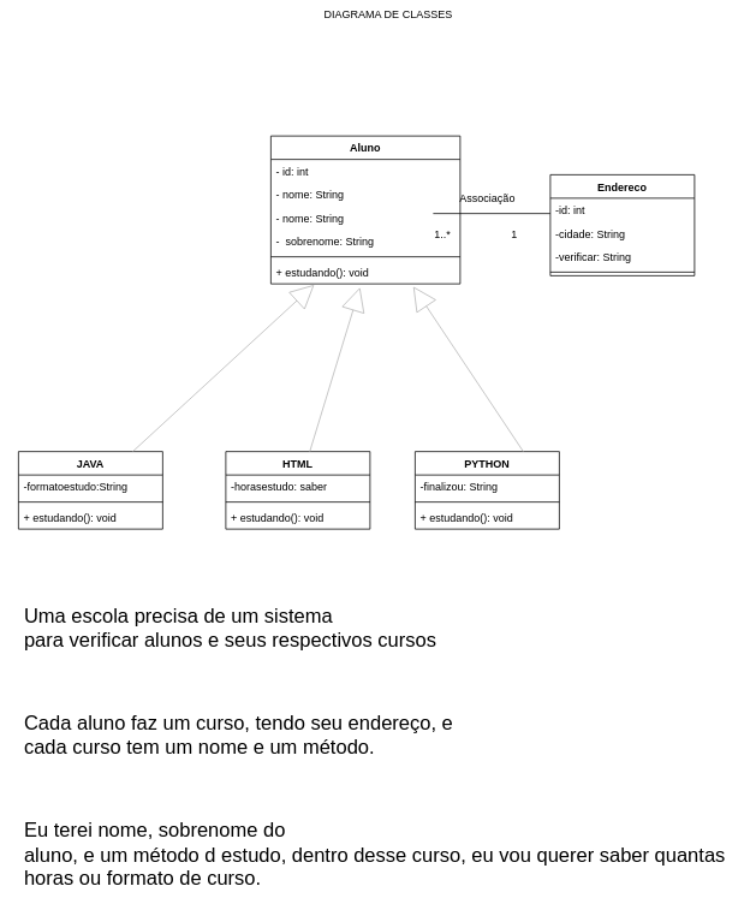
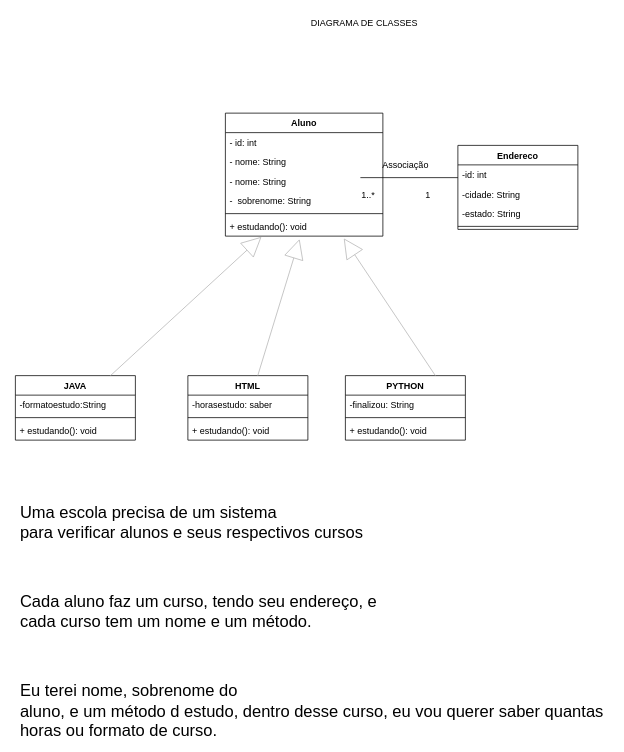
- <mxCell id="9" value="DIAGRAMA DE CLASSES" style="text;html=1;align=center;verticalAlign=middle;resizable=0;points=[];autosize=1;strokeColor=none;fillColor=none;" parent="1" vertex="1"><mxGeometry x="350" y="5" width="160" height="20" as="geometry" /></mxCell>
+ <mxCell id="9" value="DIAGRAMA DE CLASSES" style="text;html=1;align=center;verticalAlign=middle;resizable=0;points=[];autosize=1;strokeColor=none;fillColor=none;" parent="1" vertex="1"><mxGeometry x="405" y="20" width="160" height="20" as="geometry" /></mxCell>
- <mxCell id="14" value="-verificar: String" style="text;strokeColor=none;fillColor=none;align=left;verticalAlign=top;spacingLeft=4;spacingRight=4;overflow=hidden;rotatable=0;points=[[0,0.5],[1,0.5]];portConstraint=eastwest;" parent="11" vertex="1"><mxGeometry y="78" width="160" height="26" as="geometry" /></mxCell>
+ <mxCell id="14" value="-estado: String" style="text;strokeColor=none;fillColor=none;align=left;verticalAlign=top;spacingLeft=4;spacingRight=4;overflow=hidden;rotatable=0;points=[[0,0.5],[1,0.5]];portConstraint=eastwest;" parent="11" vertex="1"><mxGeometry y="78" width="160" height="26" as="geometry" /></mxCell>
